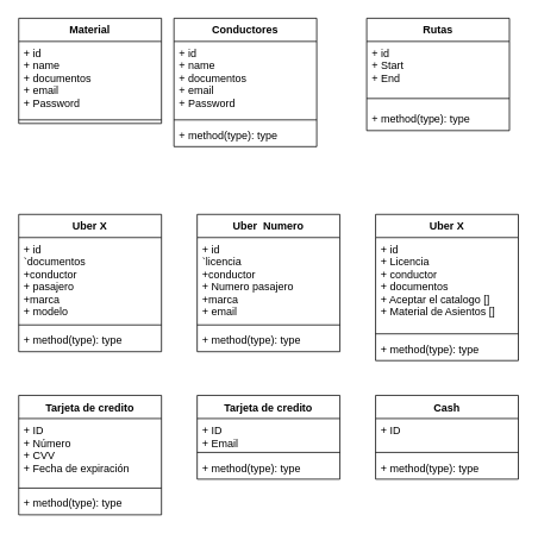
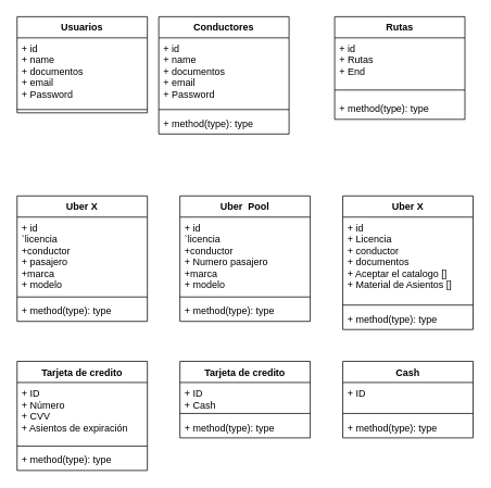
- <mxCell id="2" value="Material" style="swimlane;fontStyle=1;align=center;verticalAlign=top;childLayout=stackLayout;horizontal=1;startSize=26;horizontalStack=0;resizeParent=1;resizeParentMax=0;resizeLast=0;collapsible=1;marginBottom=0;" parent="1" vertex="1"><mxGeometry x="20" y="20" width="160" height="118" as="geometry" /></mxCell>
+ <mxCell id="2" value="Usuarios" style="swimlane;fontStyle=1;align=center;verticalAlign=top;childLayout=stackLayout;horizontal=1;startSize=26;horizontalStack=0;resizeParent=1;resizeParentMax=0;resizeLast=0;collapsible=1;marginBottom=0;" parent="1" vertex="1"><mxGeometry x="20" y="20" width="160" height="118" as="geometry" /></mxCell>
- <mxCell id="6" value="+ id&#10;+ Start&#10;+ End" style="text;strokeColor=none;fillColor=none;align=left;verticalAlign=top;spacingLeft=4;spacingRight=4;overflow=hidden;rotatable=0;points=[[0,0.5],[1,0.5]];portConstraint=eastwest;" parent="5" vertex="1"><mxGeometry y="26" width="160" height="54" as="geometry" /></mxCell>
+ <mxCell id="6" value="+ id&#10;+ Rutas&#10;+ End" style="text;strokeColor=none;fillColor=none;align=left;verticalAlign=top;spacingLeft=4;spacingRight=4;overflow=hidden;rotatable=0;points=[[0,0.5],[1,0.5]];portConstraint=eastwest;" parent="5" vertex="1"><mxGeometry y="26" width="160" height="54" as="geometry" /></mxCell>
- <mxCell id="13" value="Uber  Numero" style="swimlane;fontStyle=1;align=center;verticalAlign=top;childLayout=stackLayout;horizontal=1;startSize=26;horizontalStack=0;resizeParent=1;resizeParentMax=0;resizeLast=0;collapsible=1;marginBottom=0;" parent="1" vertex="1"><mxGeometry x="220" y="240" width="160" height="154" as="geometry" /></mxCell>
+ <mxCell id="13" value="Uber  Pool" style="swimlane;fontStyle=1;align=center;verticalAlign=top;childLayout=stackLayout;horizontal=1;startSize=26;horizontalStack=0;resizeParent=1;resizeParentMax=0;resizeLast=0;collapsible=1;marginBottom=0;" parent="1" vertex="1"><mxGeometry x="220" y="240" width="160" height="154" as="geometry" /></mxCell>
- <mxCell id="18" value="+ id&#10;`documentos&#10;+conductor&#10;+ pasajero&#10;+marca&#10;+ modelo" style="text;strokeColor=none;fillColor=none;align=left;verticalAlign=top;spacingLeft=4;spacingRight=4;overflow=hidden;rotatable=0;points=[[0,0.5],[1,0.5]];portConstraint=eastwest;" parent="17" vertex="1"><mxGeometry y="26" width="160" height="94" as="geometry" /></mxCell>
+ <mxCell id="18" value="+ id&#10;`licencia&#10;+conductor&#10;+ pasajero&#10;+marca&#10;+ modelo" style="text;strokeColor=none;fillColor=none;align=left;verticalAlign=top;spacingLeft=4;spacingRight=4;overflow=hidden;rotatable=0;points=[[0,0.5],[1,0.5]];portConstraint=eastwest;" parent="17" vertex="1"><mxGeometry y="26" width="160" height="94" as="geometry" /></mxCell>
- <mxCell id="14" value="+ id&#10;`licencia&#10;+conductor&#10;+ Numero pasajero&#10;+marca&#10;+ email" style="text;strokeColor=none;fillColor=none;align=left;verticalAlign=top;spacingLeft=4;spacingRight=4;overflow=hidden;rotatable=0;points=[[0,0.5],[1,0.5]];portConstraint=eastwest;" parent="13" vertex="1"><mxGeometry y="26" width="160" height="94" as="geometry" /></mxCell>
+ <mxCell id="14" value="+ id&#10;`licencia&#10;+conductor&#10;+ Numero pasajero&#10;+marca&#10;+ modelo" style="text;strokeColor=none;fillColor=none;align=left;verticalAlign=top;spacingLeft=4;spacingRight=4;overflow=hidden;rotatable=0;points=[[0,0.5],[1,0.5]];portConstraint=eastwest;" parent="13" vertex="1"><mxGeometry y="26" width="160" height="94" as="geometry" /></mxCell>
- <mxCell id="26" value="+ ID&#10;+ Número&#10;+ CVV&#10;+ Fecha de expiración" style="text;strokeColor=none;fillColor=none;align=left;verticalAlign=top;spacingLeft=4;spacingRight=4;overflow=hidden;rotatable=0;points=[[0,0.5],[1,0.5]];portConstraint=eastwest;" parent="25" vertex="1"><mxGeometry y="26" width="160" height="74" as="geometry" /></mxCell>
+ <mxCell id="26" value="+ ID&#10;+ Número&#10;+ CVV&#10;+ Asientos de expiración" style="text;strokeColor=none;fillColor=none;align=left;verticalAlign=top;spacingLeft=4;spacingRight=4;overflow=hidden;rotatable=0;points=[[0,0.5],[1,0.5]];portConstraint=eastwest;" parent="25" vertex="1"><mxGeometry y="26" width="160" height="74" as="geometry" /></mxCell>
- <mxCell id="30" value="+ ID&#10;+ Email" style="text;strokeColor=none;fillColor=none;align=left;verticalAlign=top;spacingLeft=4;spacingRight=4;overflow=hidden;rotatable=0;points=[[0,0.5],[1,0.5]];portConstraint=eastwest;" parent="29" vertex="1"><mxGeometry y="26" width="160" height="34" as="geometry" /></mxCell>
+ <mxCell id="30" value="+ ID&#10;+ Cash" style="text;strokeColor=none;fillColor=none;align=left;verticalAlign=top;spacingLeft=4;spacingRight=4;overflow=hidden;rotatable=0;points=[[0,0.5],[1,0.5]];portConstraint=eastwest;" parent="29" vertex="1"><mxGeometry y="26" width="160" height="34" as="geometry" /></mxCell>
